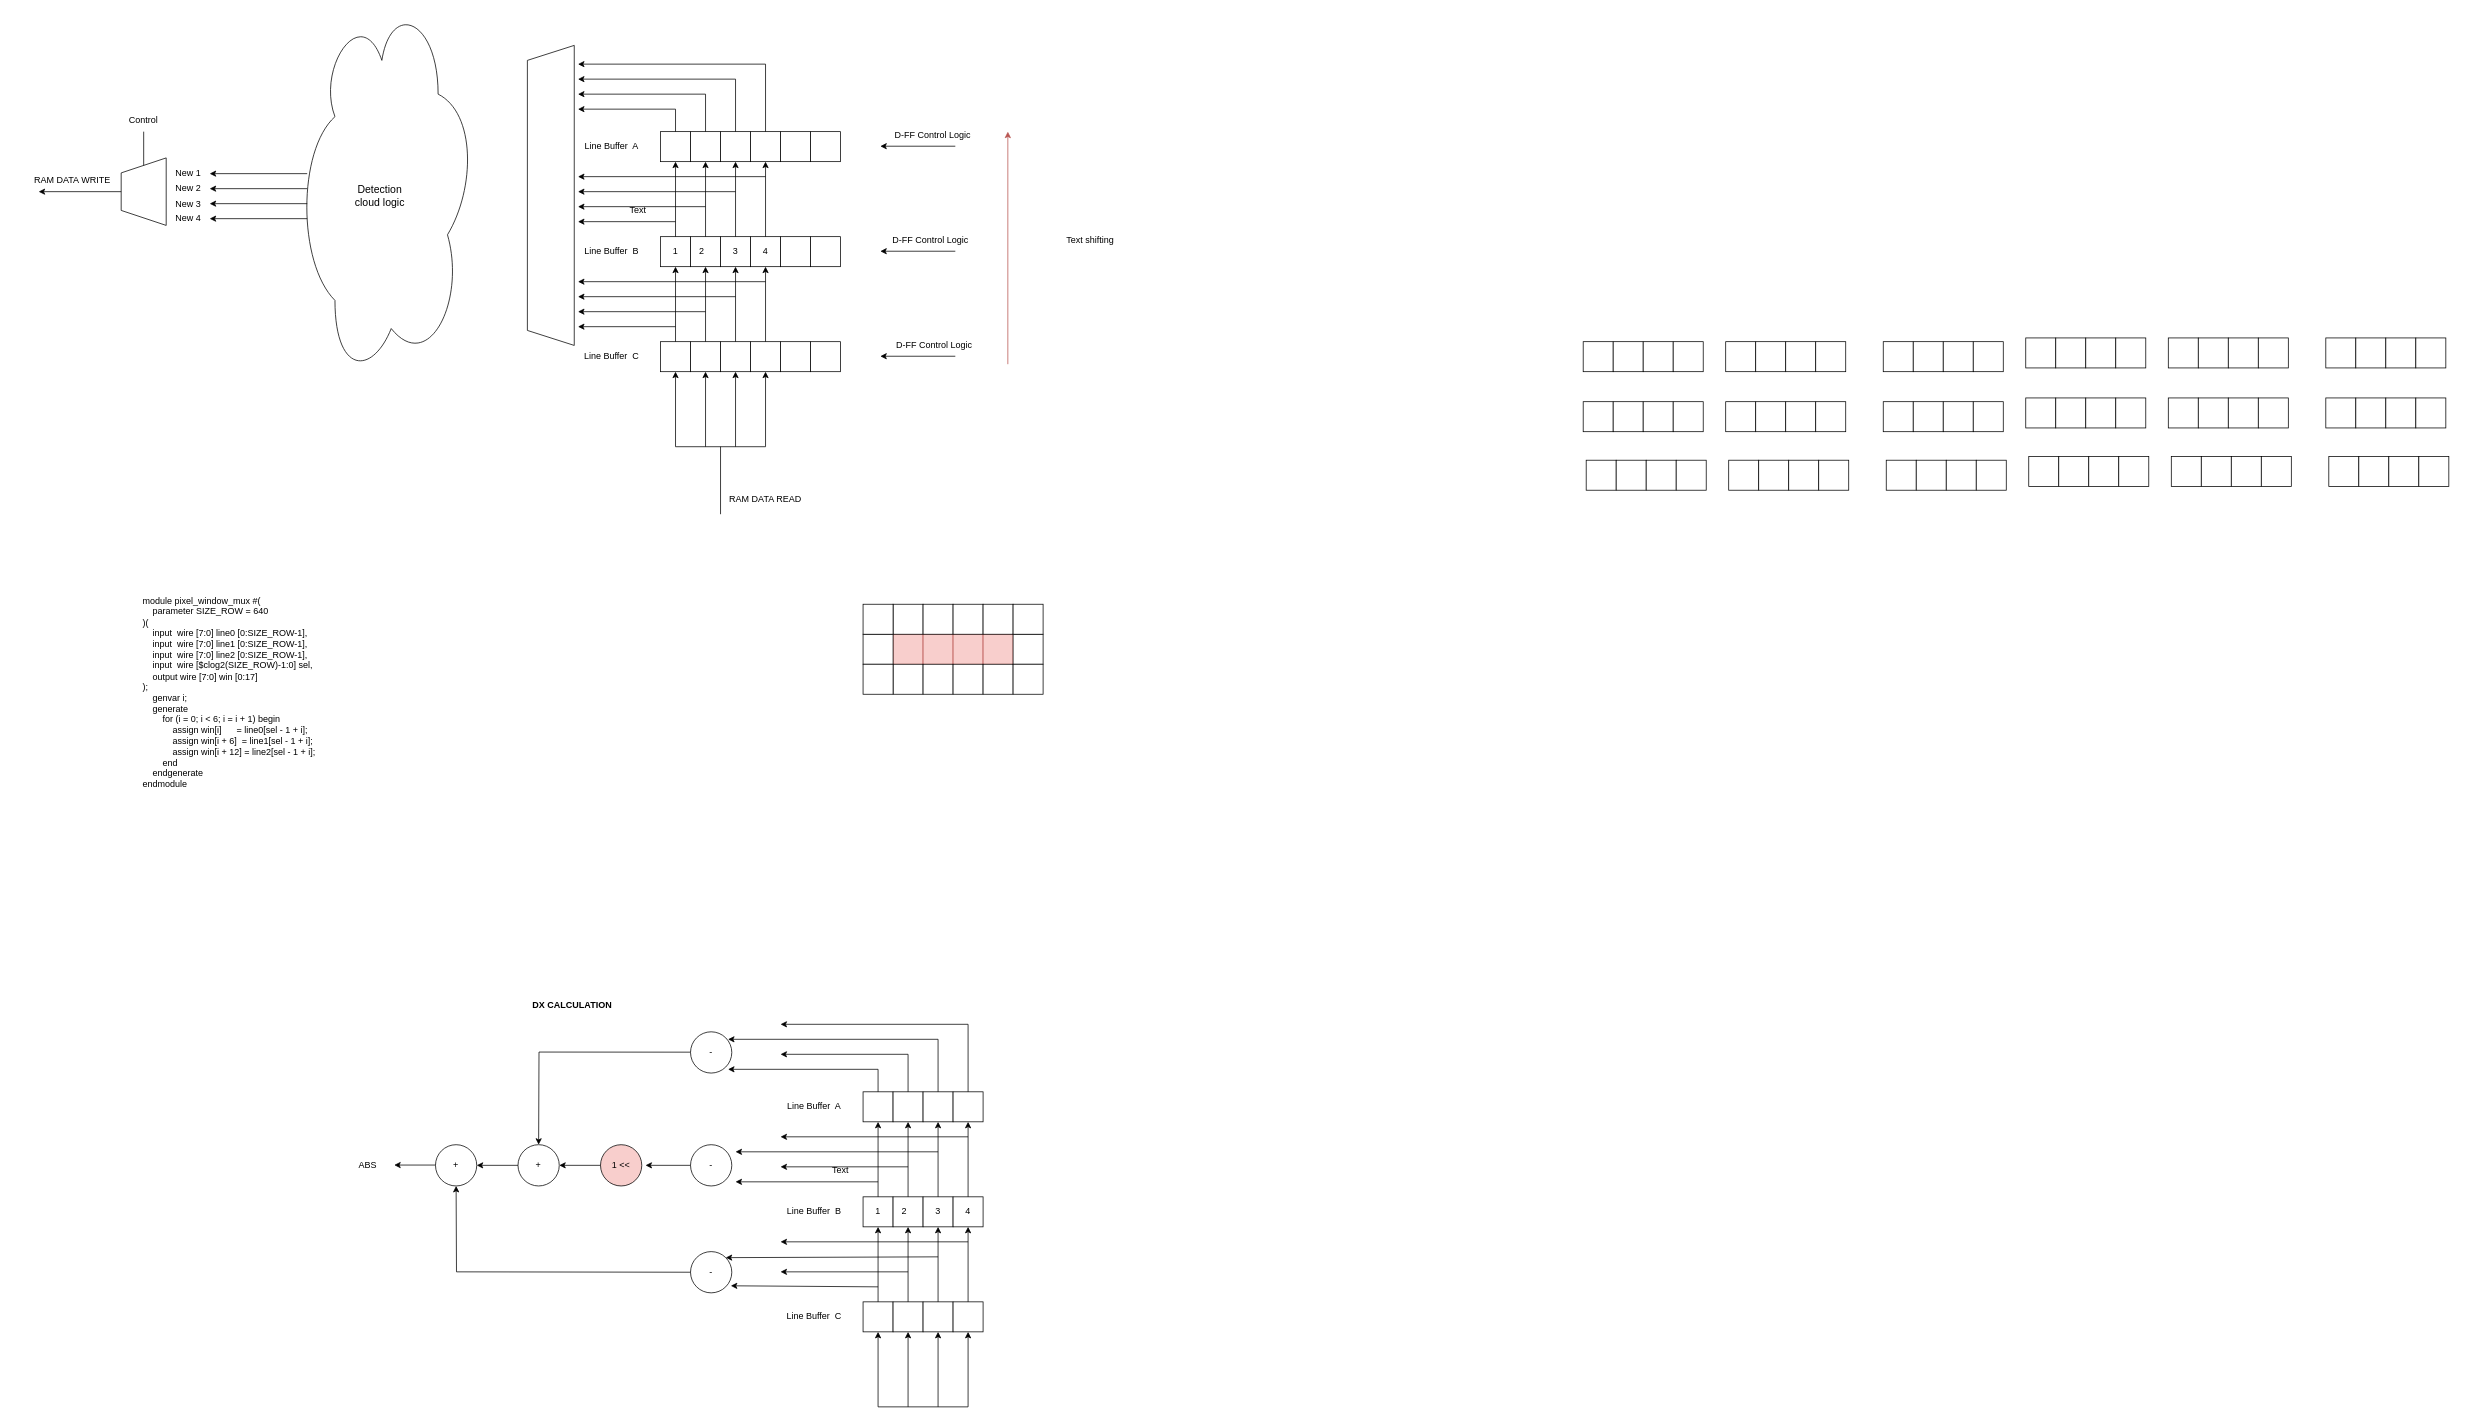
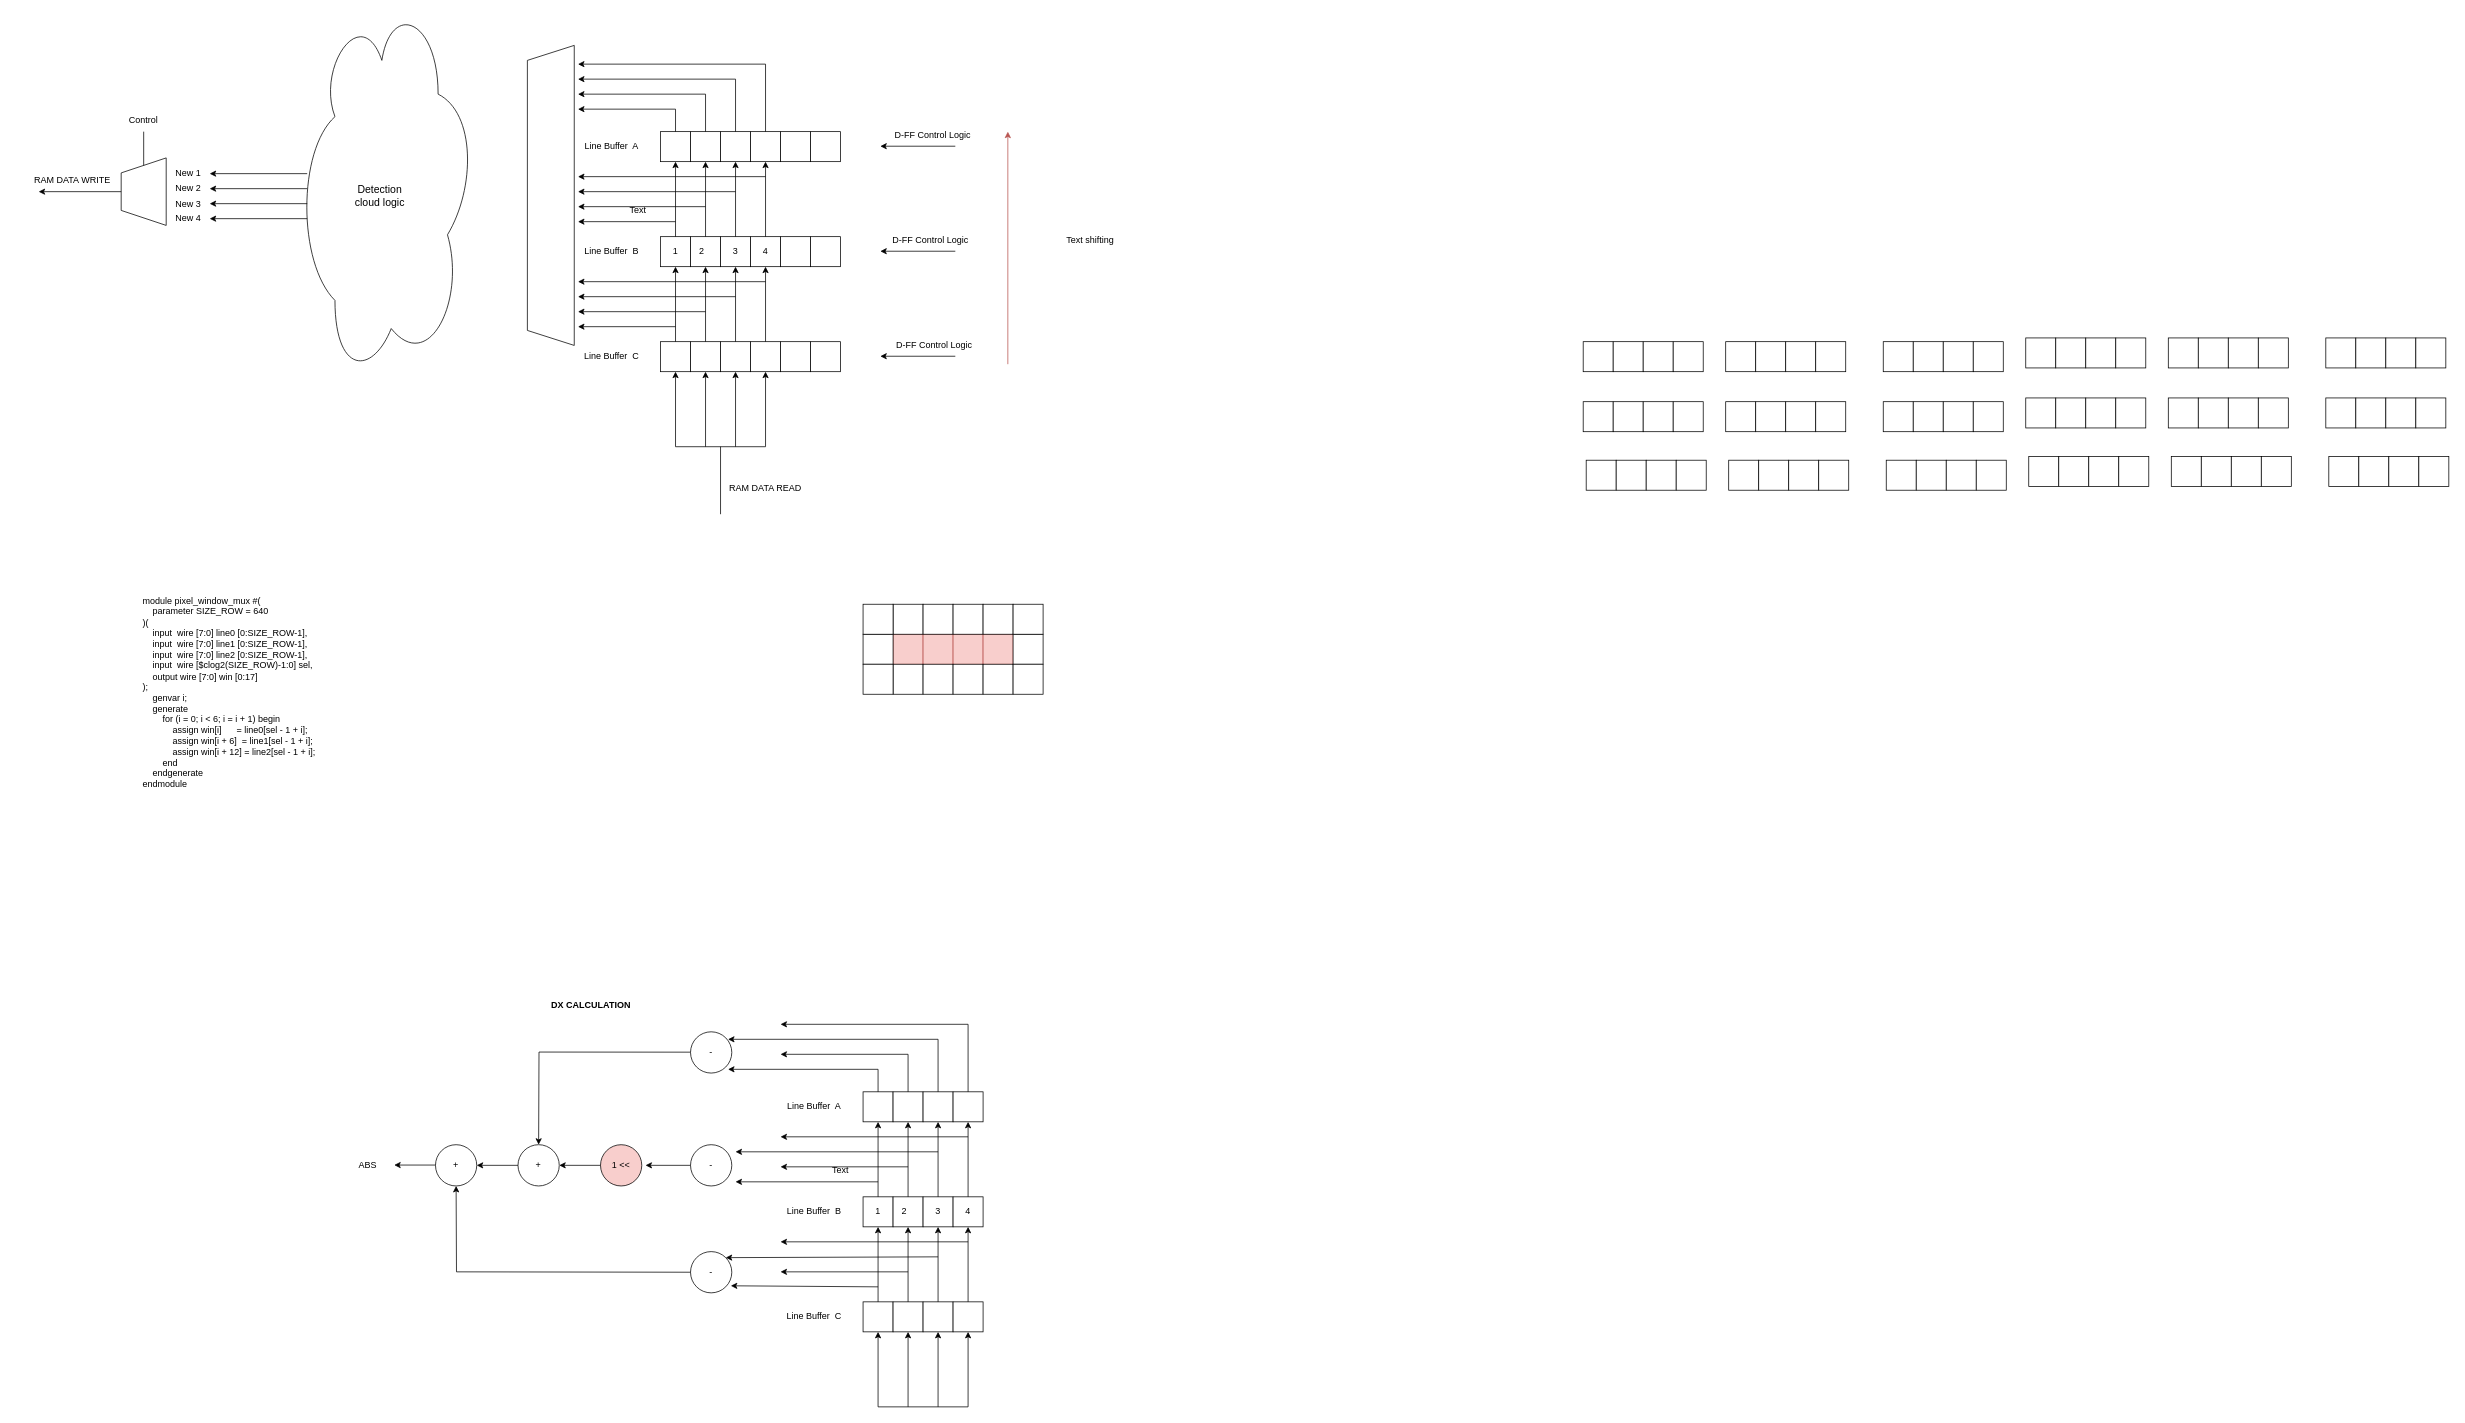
- <mxCell id="39" value="RAM DATA READ" style="text;html=1;whiteSpace=wrap;strokeColor=none;fillColor=none;align=center;verticalAlign=middle;rounded=0;" vertex="1" parent="1"><mxGeometry x="965" y="585" width="110" height="30" as="geometry" /></mxCell>
+ <mxCell id="39" value="RAM DATA READ" style="text;html=1;whiteSpace=wrap;strokeColor=none;fillColor=none;align=center;verticalAlign=middle;rounded=0;" vertex="1" parent="1"><mxGeometry x="965" y="570" width="110" height="30" as="geometry" /></mxCell>
- <mxCell id="129" value="&lt;b&gt;DX CALCULATION&lt;/b&gt;" style="text;html=1;whiteSpace=wrap;strokeColor=none;fillColor=none;align=center;verticalAlign=middle;rounded=0;" vertex="1" parent="1"><mxGeometry x="635" y="1260" width="255" height="30" as="geometry" /></mxCell>
+ <mxCell id="129" value="&lt;b&gt;DX CALCULATION&lt;/b&gt;" style="text;html=1;whiteSpace=wrap;strokeColor=none;fillColor=none;align=center;verticalAlign=middle;rounded=0;" vertex="1" parent="1"><mxGeometry x="660" y="1260" width="255" height="30" as="geometry" /></mxCell>
